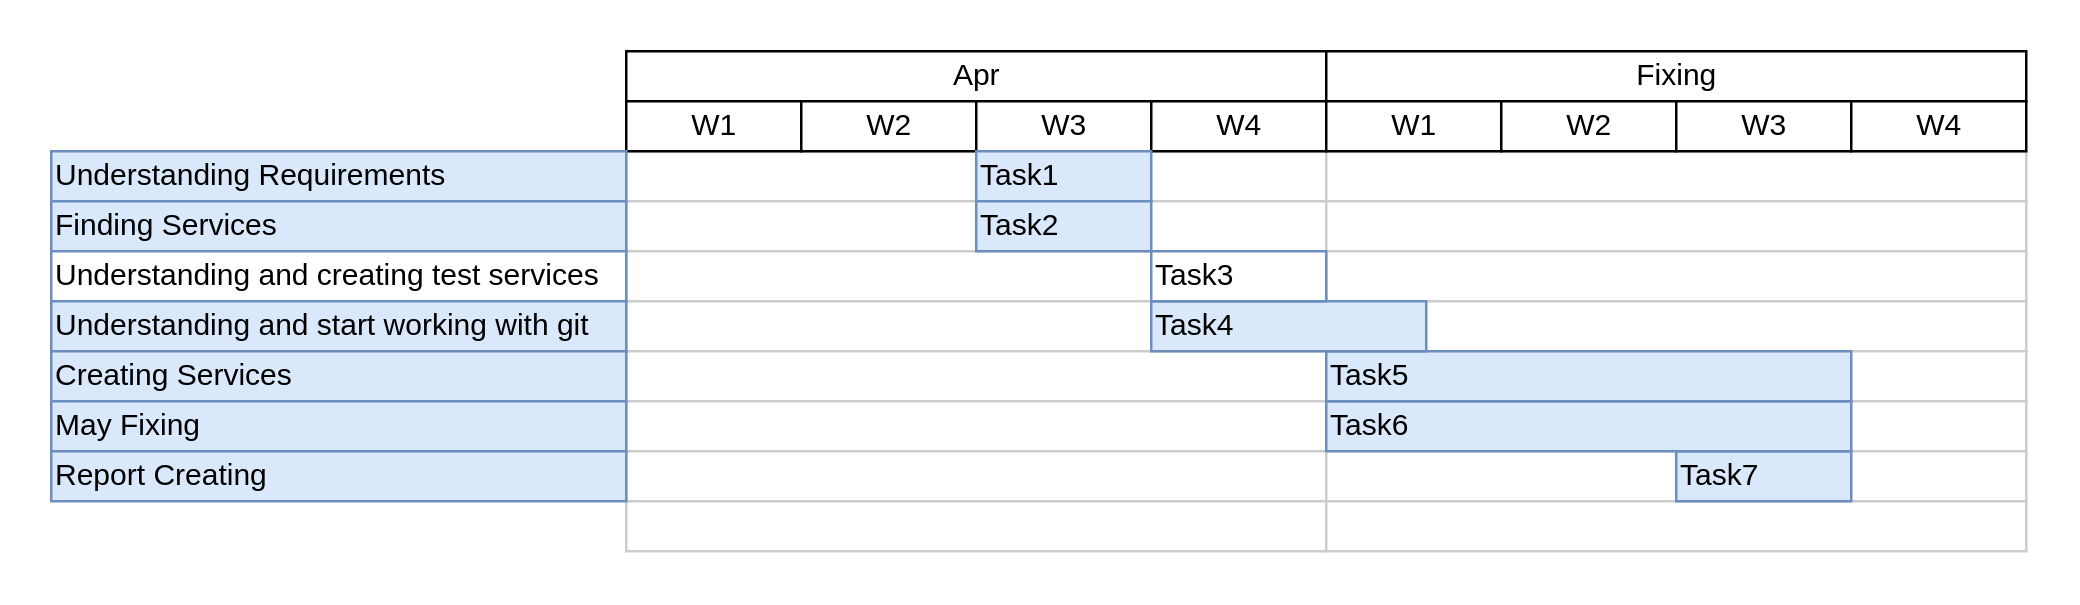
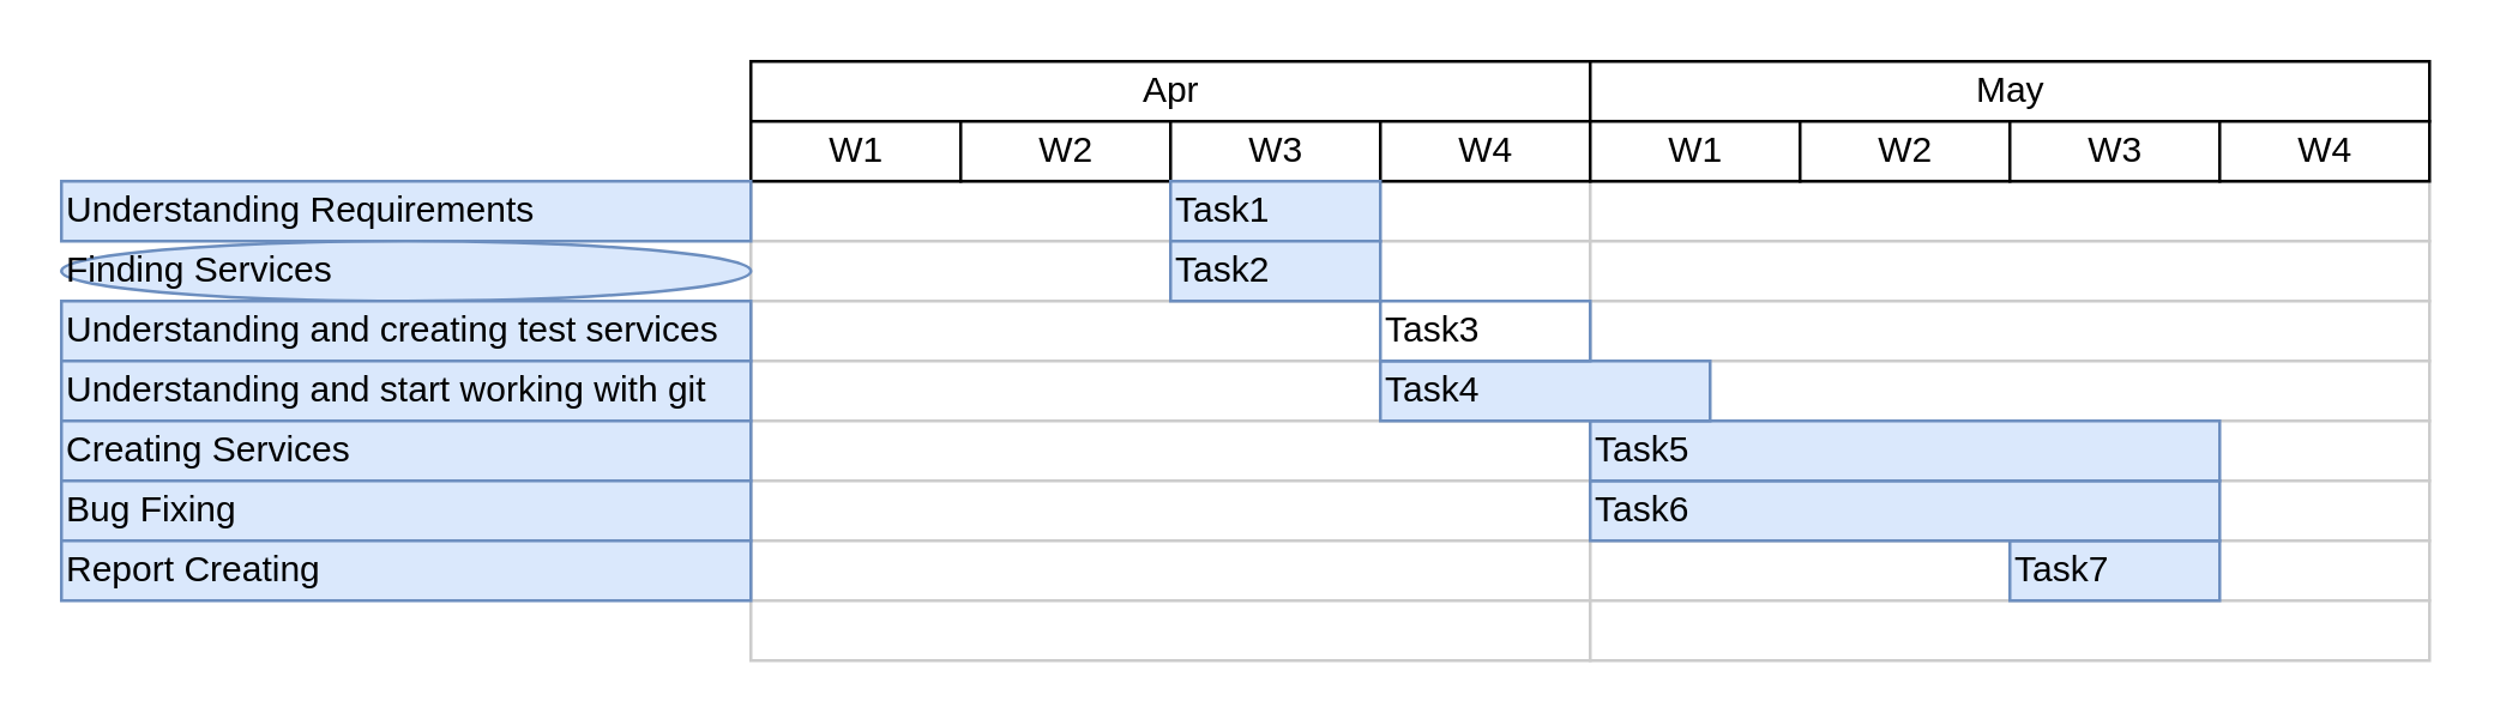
- <mxCell id="3" value="Fixing" style="fillColor=#FFFFFF;strokeColor=#000000;strokeWidth=1;fontColor=#000000;fontStyle=0;html=1;" parent="1" vertex="1"><mxGeometry x="530" y="20" width="280" height="20" as="geometry" /></mxCell>
+ <mxCell id="3" value="May" style="fillColor=#FFFFFF;strokeColor=#000000;strokeWidth=1;fontColor=#000000;fontStyle=0;html=1;" parent="1" vertex="1"><mxGeometry x="530" y="20" width="280" height="20" as="geometry" /></mxCell>
- <mxCell id="35" value="Finding Services" style="align=left;strokeColor=#6c8ebf;html=1;fillColor=#dae8fc;" vertex="1" parent="1"><mxGeometry x="20" y="80" width="230" height="20" as="geometry" /></mxCell>
+ <mxCell id="35" value="Finding Services" style="ellipse;align=left;strokeColor=#6c8ebf;html=1;fillColor=#dae8fc;" vertex="1" parent="1"><mxGeometry x="20" y="80" width="230" height="20" as="geometry" /></mxCell>
- <mxCell id="36" value="Understanding and creating test services" style="align=left;strokeColor=#6c8ebf;html=1;fillColor=#ffffff;" vertex="1" parent="1"><mxGeometry x="20" y="100" width="230" height="20" as="geometry" /></mxCell>
+ <mxCell id="36" value="Understanding and creating test services" style="align=left;strokeColor=#6c8ebf;html=1;fillColor=#dae8fc;" vertex="1" parent="1"><mxGeometry x="20" y="100" width="230" height="20" as="geometry" /></mxCell>
- <mxCell id="39" value="May Fixing" style="align=left;strokeColor=#6c8ebf;html=1;fillColor=#dae8fc;" vertex="1" parent="1"><mxGeometry x="20" y="160" width="230" height="20" as="geometry" /></mxCell>
+ <mxCell id="39" value="Bug Fixing" style="align=left;strokeColor=#6c8ebf;html=1;fillColor=#dae8fc;" vertex="1" parent="1"><mxGeometry x="20" y="160" width="230" height="20" as="geometry" /></mxCell>
